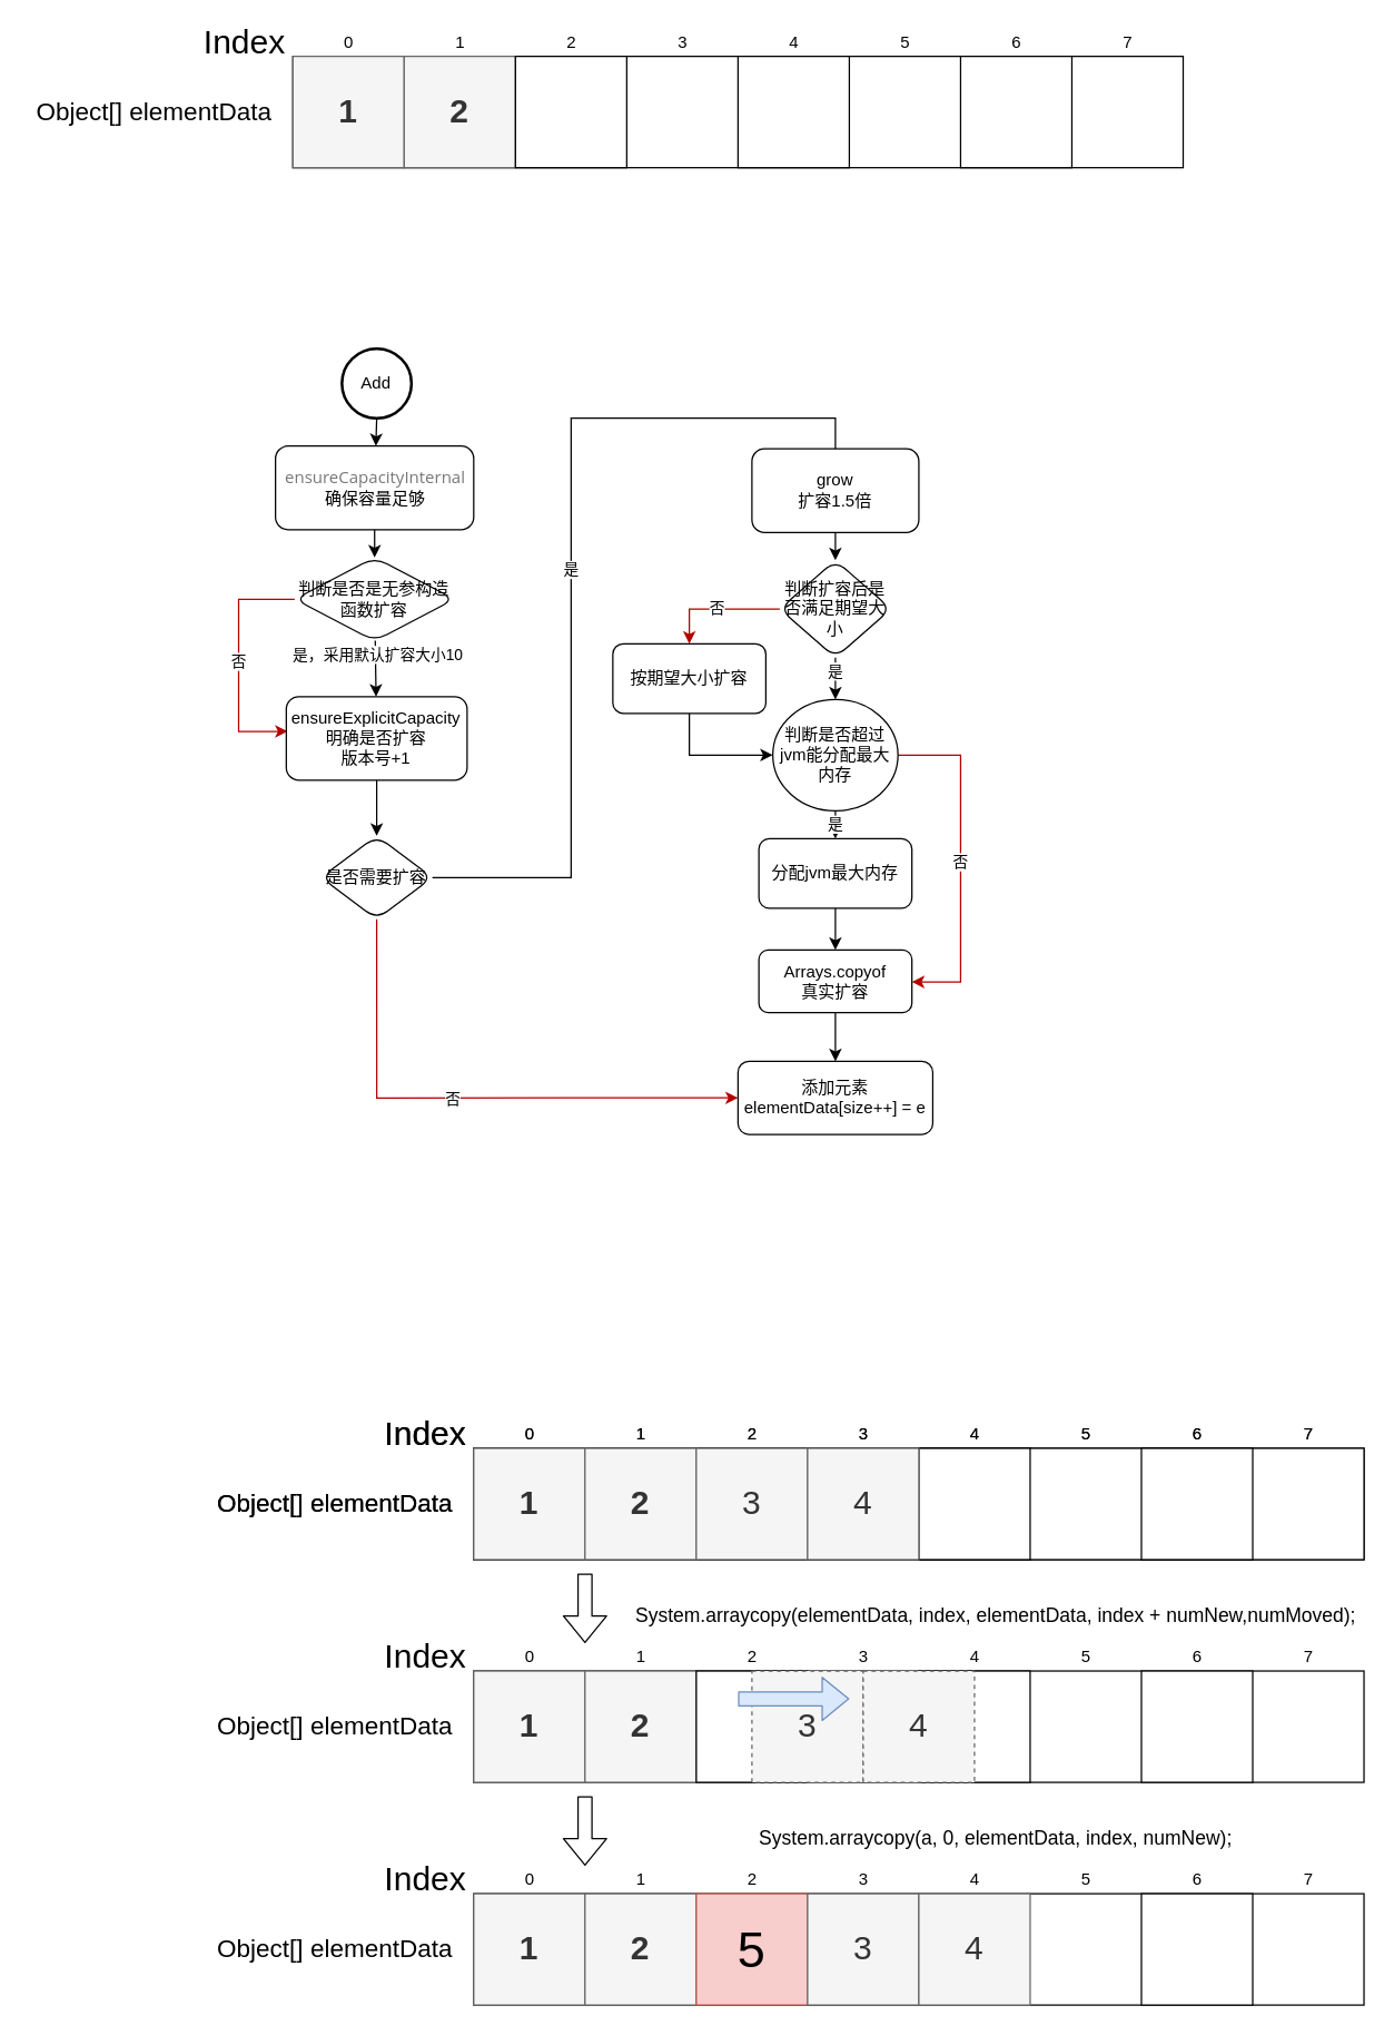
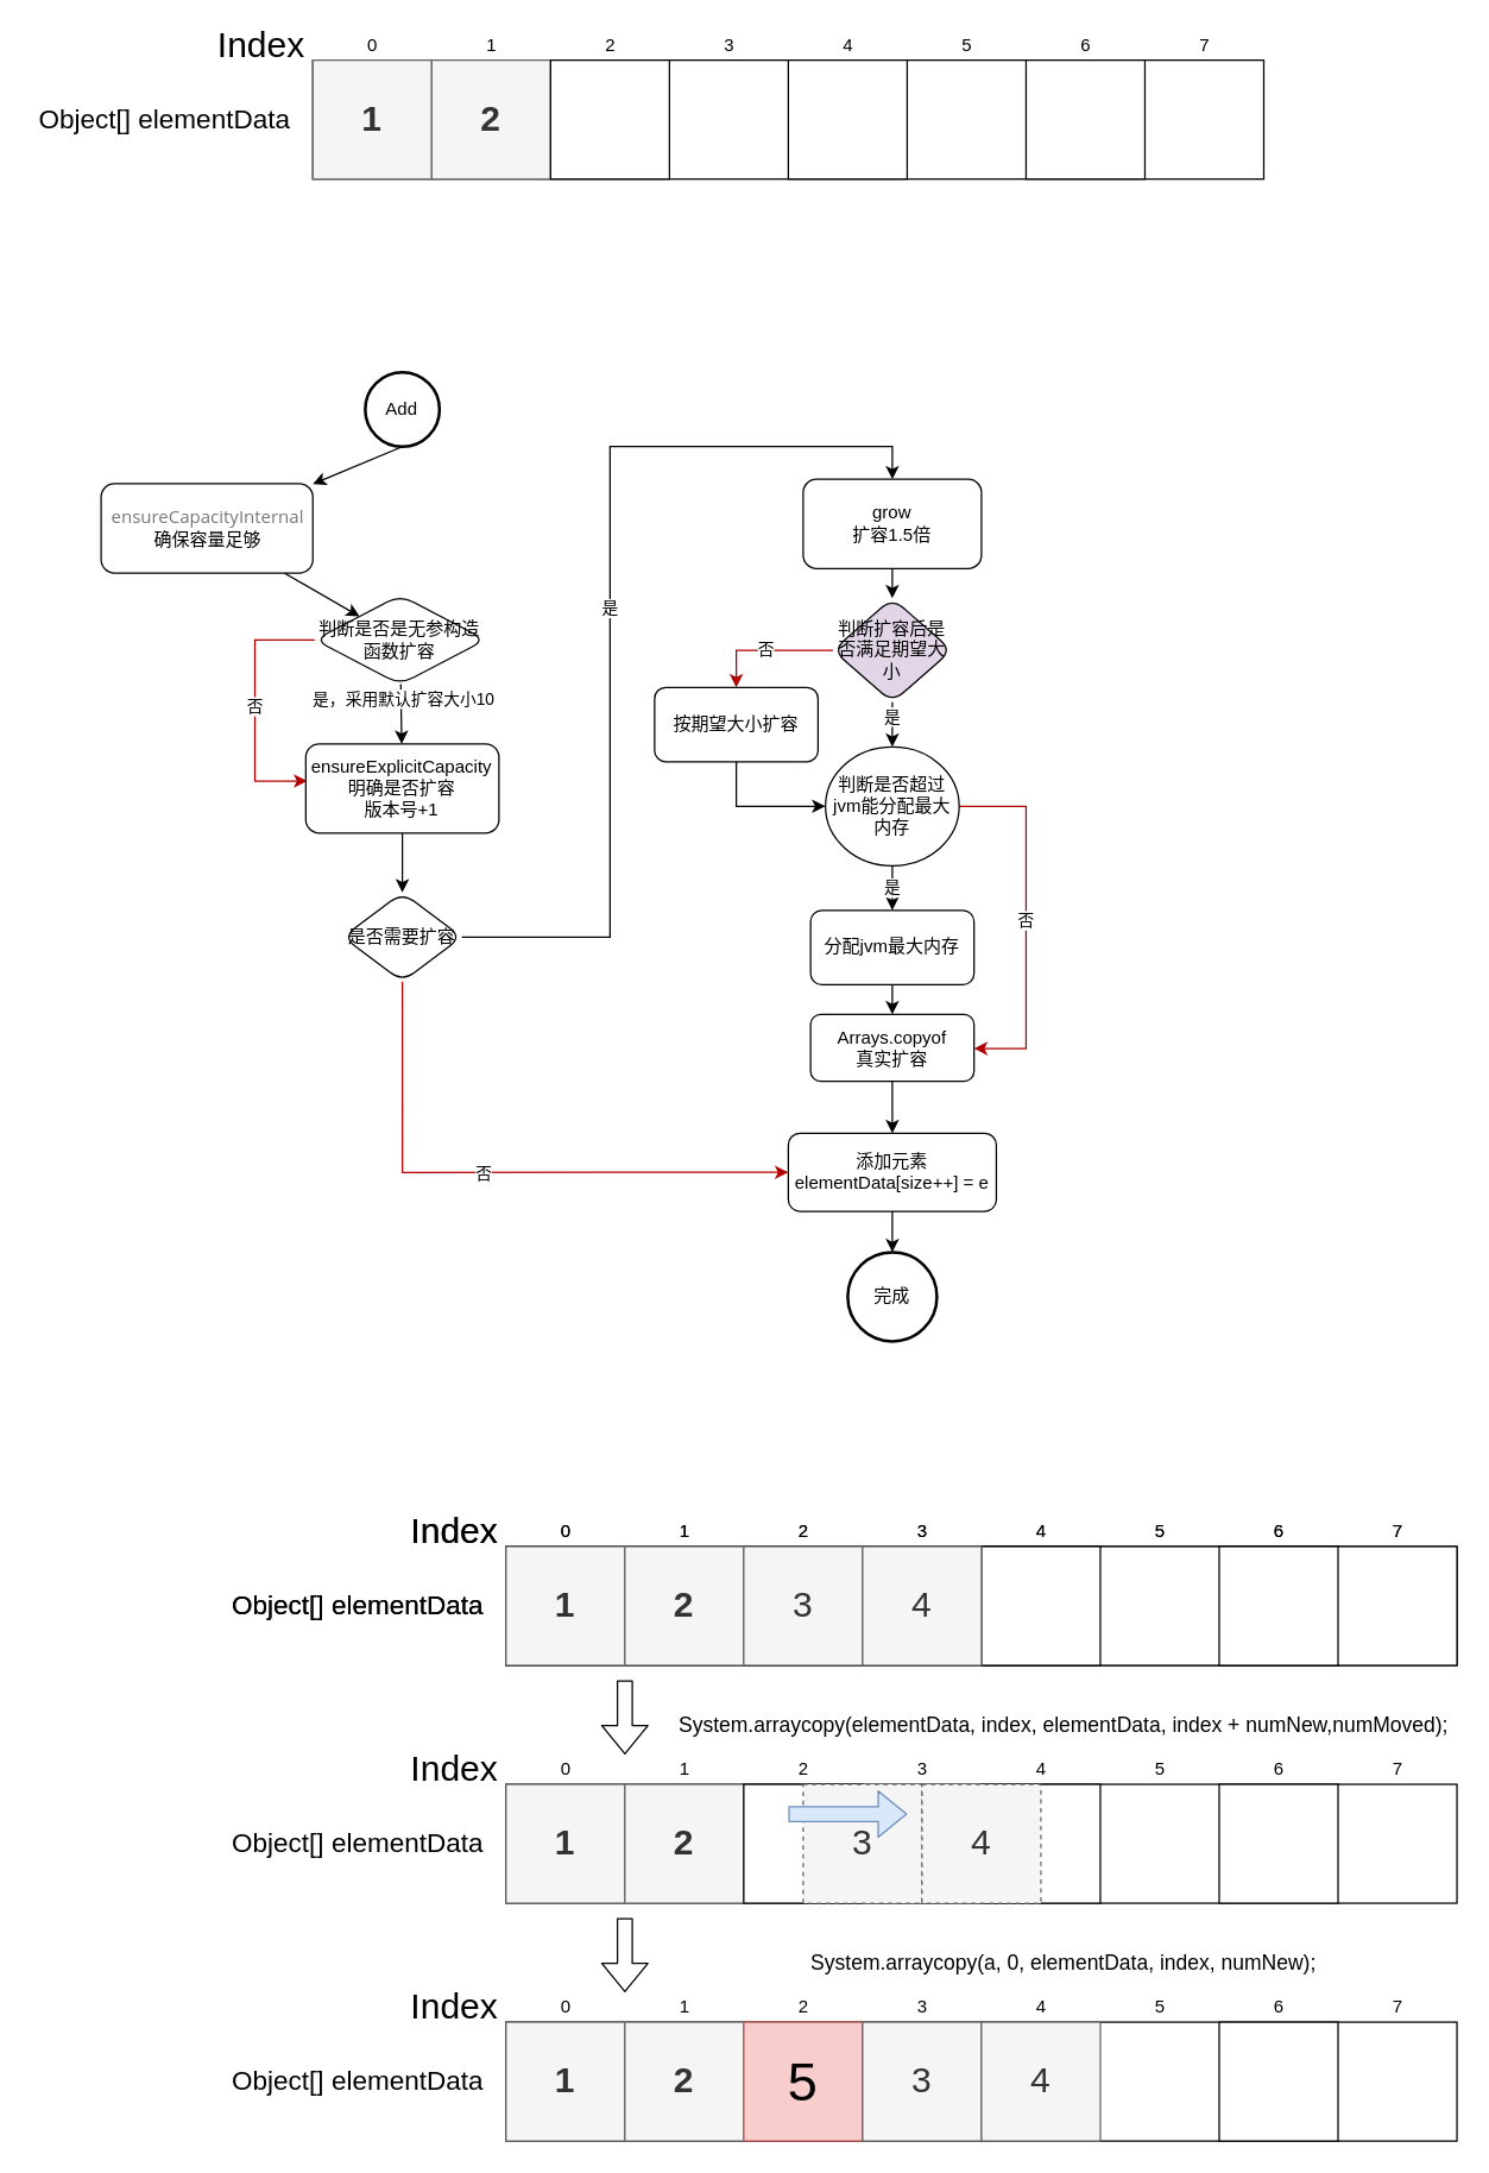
- <mxCell id="29" value="是" style="edgeStyle=orthogonalEdgeStyle;rounded=0;orthogonalLoop=1;jettySize=auto;html=1;entryX=0.5;entryY=0;entryDx=0;entryDy=0;endArrow=none;" parent="1" source="32" target="34" edge="1"><mxGeometry relative="1" as="geometry"><Array as="points"><mxPoint x="410" y="630" /><mxPoint x="410" y="300" /><mxPoint x="600" y="300" /></Array></mxGeometry></mxCell>
+ <mxCell id="29" value="是" style="edgeStyle=orthogonalEdgeStyle;rounded=0;orthogonalLoop=1;jettySize=auto;html=1;entryX=0.5;entryY=0;entryDx=0;entryDy=0;" parent="1" source="32" target="34" edge="1"><mxGeometry relative="1" as="geometry"><Array as="points"><mxPoint x="410" y="630" /><mxPoint x="410" y="300" /><mxPoint x="600" y="300" /></Array></mxGeometry></mxCell>
- <mxCell id="22" value="&lt;span style=&quot;text-align: left ; background-color: rgb(255 , 255 , 255)&quot;&gt;&lt;font color=&quot;#777777&quot; face=&quot;open sans, clear sans, helvetica neue, helvetica, arial, sans-serif&quot;&gt;&lt;font style=&quot;font-size: 12px&quot;&gt;ensureCapacityInternal&lt;/font&gt;&lt;br&gt;&lt;/font&gt;确保容量足够&lt;br&gt;&lt;/span&gt;" style="rounded=1;whiteSpace=wrap;html=1;" parent="1" vertex="1"><mxGeometry x="197.5" y="320" width="142.5" height="60" as="geometry" /></mxCell>
+ <mxCell id="22" value="&lt;span style=&quot;text-align: left ; background-color: rgb(255 , 255 , 255)&quot;&gt;&lt;font color=&quot;#777777&quot; face=&quot;open sans, clear sans, helvetica neue, helvetica, arial, sans-serif&quot;&gt;&lt;font style=&quot;font-size: 12px&quot;&gt;ensureCapacityInternal&lt;/font&gt;&lt;br&gt;&lt;/font&gt;确保容量足够&lt;br&gt;&lt;/span&gt;" style="rounded=1;whiteSpace=wrap;html=1;" parent="1" vertex="1"><mxGeometry x="67.5" y="325" width="142.5" height="60" as="geometry" /></mxCell>
- <mxCell id="38" value="判断扩容后是否满足期望大小" style="rhombus;whiteSpace=wrap;html=1;rounded=1;" parent="1" vertex="1"><mxGeometry x="560" y="402" width="80" height="70" as="geometry" /></mxCell>
+ <mxCell id="38" value="判断扩容后是否满足期望大小" style="rhombus;whiteSpace=wrap;html=1;rounded=1;fillColor=#e1d5e7;" parent="1" vertex="1"><mxGeometry x="560" y="402" width="80" height="70" as="geometry" /></mxCell>
- <mxCell id="43" value="分配jvm最大内存" style="whiteSpace=wrap;html=1;rounded=1;" parent="1" vertex="1"><mxGeometry x="545" y="602" width="110" height="50" as="geometry" /></mxCell>
+ <mxCell id="43" value="分配jvm最大内存" style="whiteSpace=wrap;html=1;rounded=1;" parent="1" vertex="1"><mxGeometry x="545" y="612" width="110" height="50" as="geometry" /></mxCell>
+ <mxCell id="51" style="edgeStyle=orthogonalEdgeStyle;rounded=0;orthogonalLoop=1;jettySize=auto;html=1;exitX=0.5;exitY=1;exitDx=0;exitDy=0;entryX=0.5;entryY=0;entryDx=0;entryDy=0;entryPerimeter=0;" parent="1" source="52" target="46" edge="1"><mxGeometry relative="1" as="geometry" /></mxCell>
+ <mxCell id="46" value="完成" style="strokeWidth=2;html=1;shape=mxgraph.flowchart.start_2;whiteSpace=wrap;" parent="1" vertex="1"><mxGeometry x="570" y="842" width="60" height="60" as="geometry" /></mxCell>
